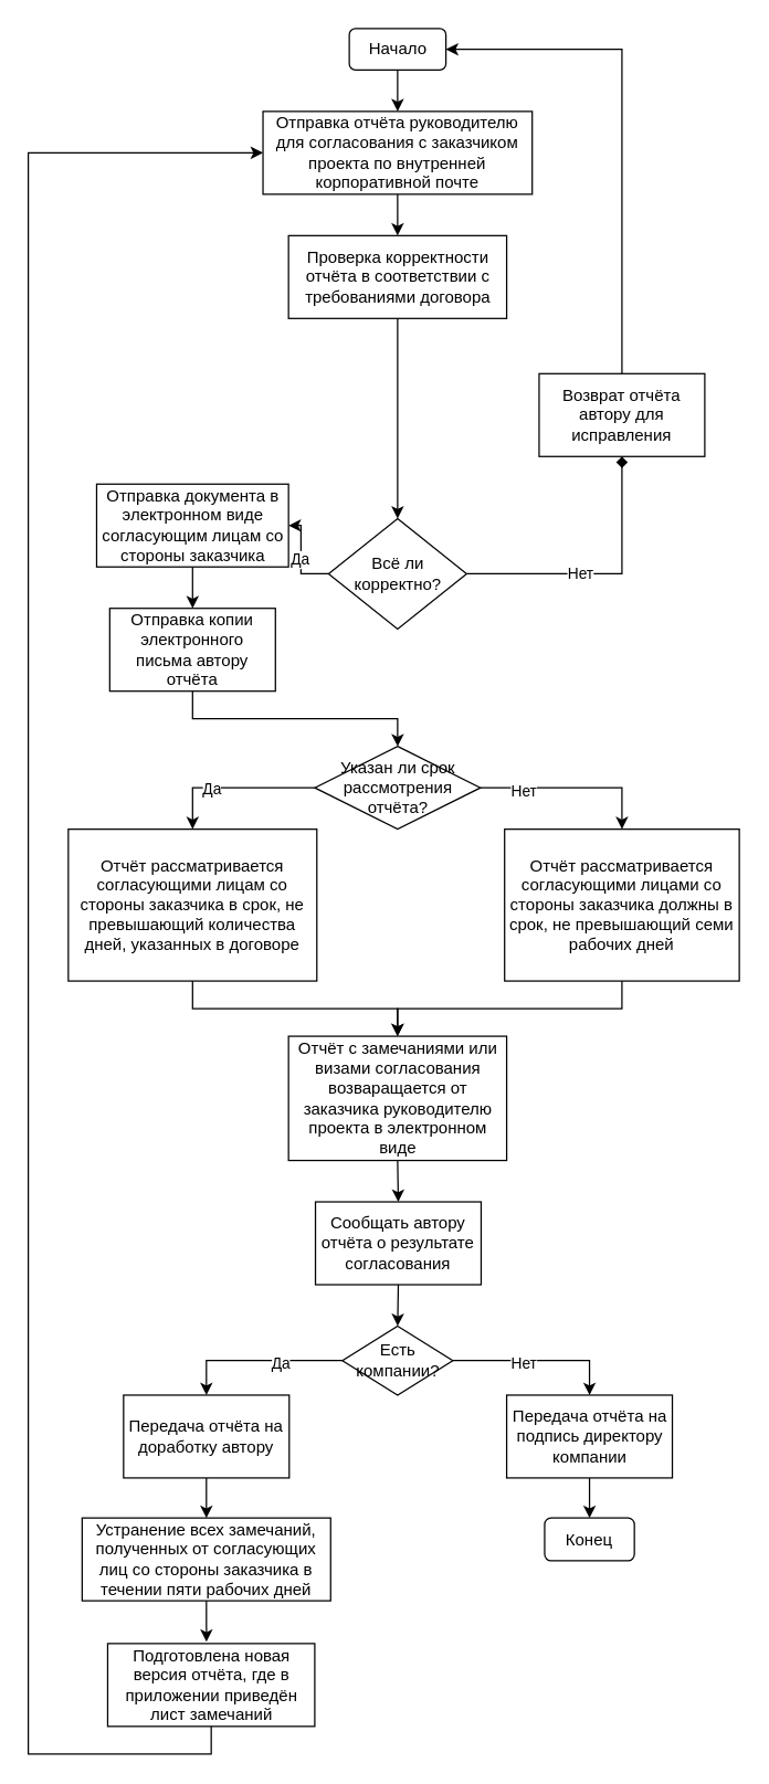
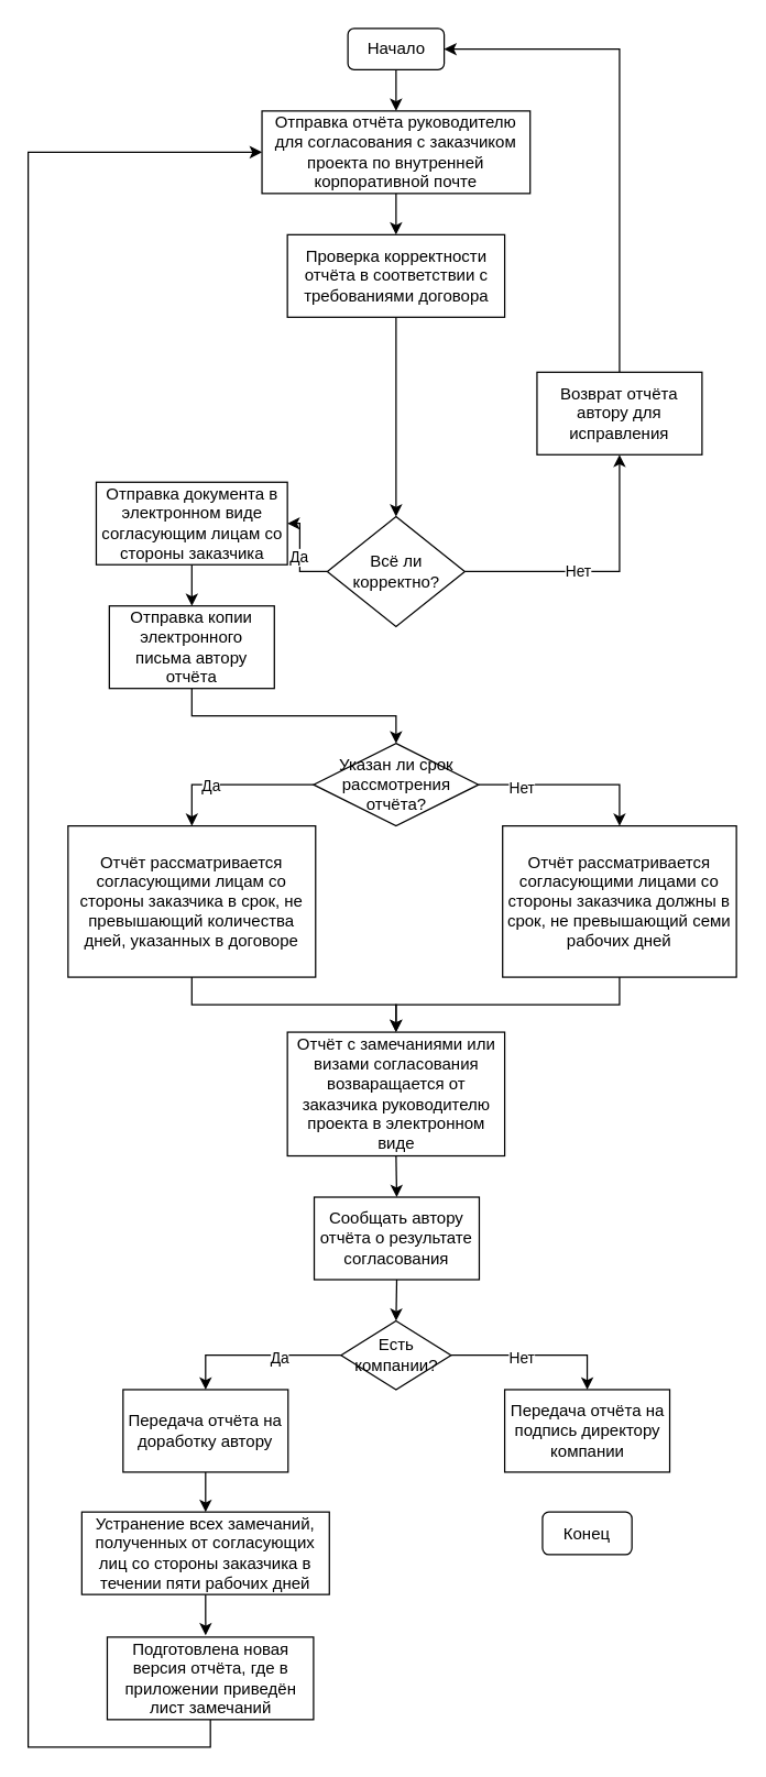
- <mxCell id="8" style="edgeStyle=orthogonalEdgeStyle;rounded=0;orthogonalLoop=1;jettySize=auto;html=1;exitX=1;exitY=0.5;exitDx=0;exitDy=0;endArrow=diamond;" edge="1" parent="1" source="12" target="14"><mxGeometry relative="1" as="geometry" /></mxCell>
+ <mxCell id="8" style="edgeStyle=orthogonalEdgeStyle;rounded=0;orthogonalLoop=1;jettySize=auto;html=1;exitX=1;exitY=0.5;exitDx=0;exitDy=0;" edge="1" parent="1" source="12" target="14"><mxGeometry relative="1" as="geometry" /></mxCell>
- <mxCell id="39" style="edgeStyle=orthogonalEdgeStyle;rounded=0;orthogonalLoop=1;jettySize=auto;html=1;exitX=0.5;exitY=1;exitDx=0;exitDy=0;entryX=0.5;entryY=0;entryDx=0;entryDy=0;" edge="1" parent="1" source="40" target="41"><mxGeometry relative="1" as="geometry" /></mxCell>
